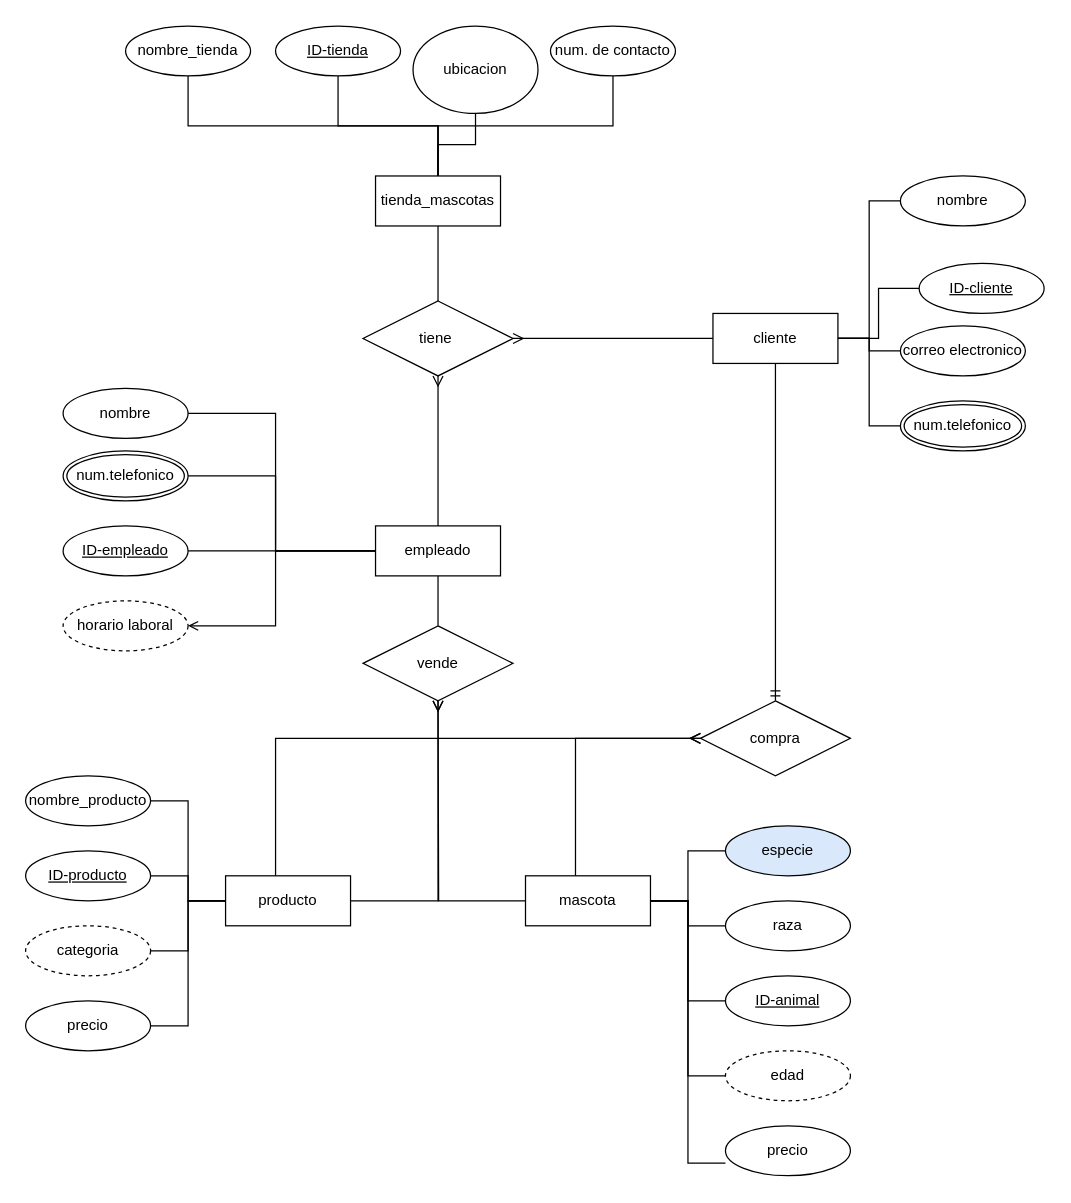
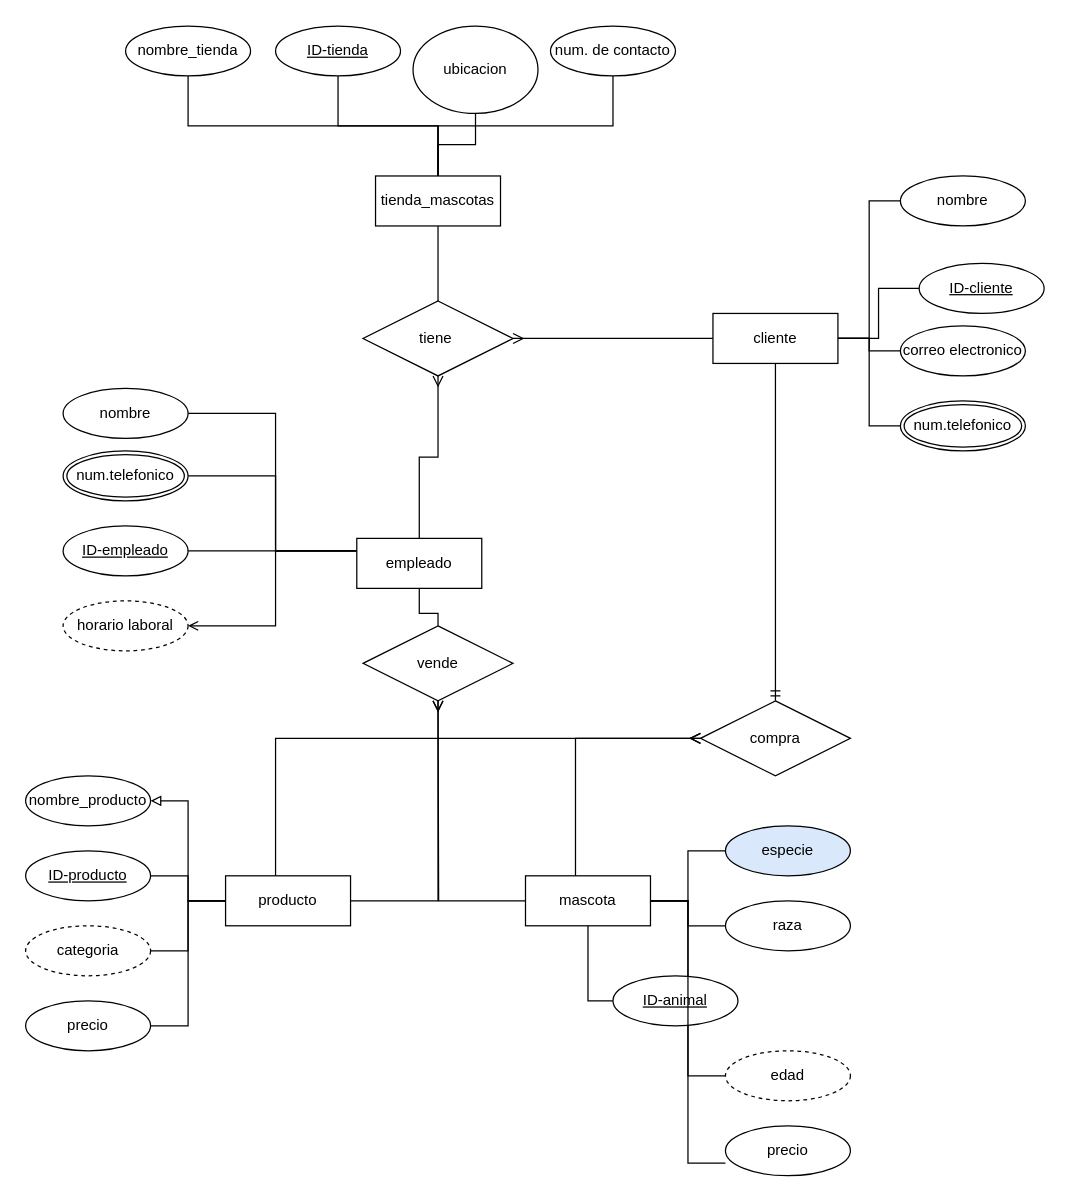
- <mxCell id="19" value="empleado" style="whiteSpace=wrap;html=1;align=center;" vertex="1" parent="1"><mxGeometry x="300" y="420" width="100" height="40" as="geometry" /></mxCell>
+ <mxCell id="19" value="empleado" style="whiteSpace=wrap;html=1;align=center;" vertex="1" parent="1"><mxGeometry x="285" y="430" width="100" height="40" as="geometry" /></mxCell>
- <mxCell id="46" style="edgeStyle=orthogonalEdgeStyle;rounded=0;orthogonalLoop=1;jettySize=auto;html=1;entryX=1;entryY=0.5;entryDx=0;entryDy=0;endArrow=none;endFill=0;" edge="1" parent="1" source="50" target="51"><mxGeometry relative="1" as="geometry" /></mxCell>
+ <mxCell id="46" style="edgeStyle=orthogonalEdgeStyle;rounded=0;orthogonalLoop=1;jettySize=auto;html=1;entryX=1;entryY=0.5;entryDx=0;entryDy=0;endArrow=block;endFill=0;" edge="1" parent="1" source="50" target="51"><mxGeometry relative="1" as="geometry" /></mxCell>
- <mxCell id="57" value="ID-animal" style="ellipse;whiteSpace=wrap;html=1;align=center;fontStyle=4;" vertex="1" parent="1"><mxGeometry x="580" y="780" width="100" height="40" as="geometry" /></mxCell>
+ <mxCell id="57" value="ID-animal" style="ellipse;whiteSpace=wrap;html=1;align=center;fontStyle=4;" vertex="1" parent="1"><mxGeometry x="490" y="780" width="100" height="40" as="geometry" /></mxCell>
